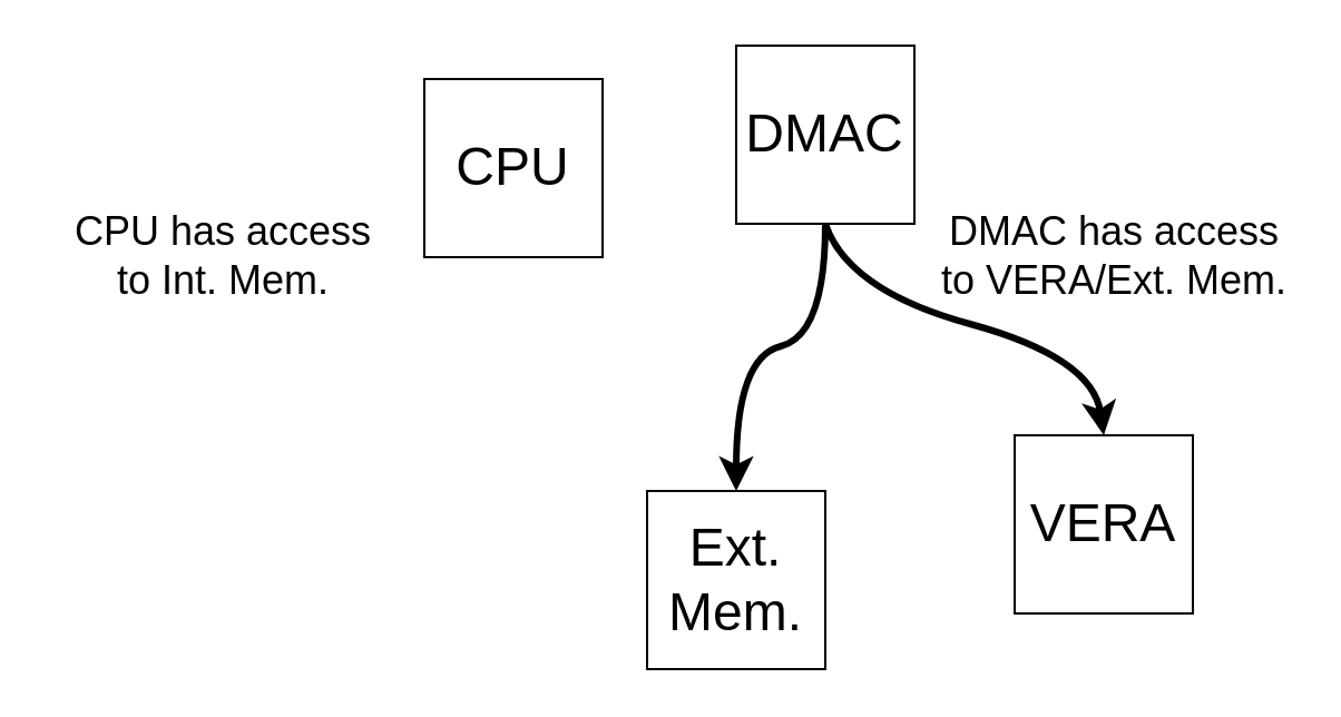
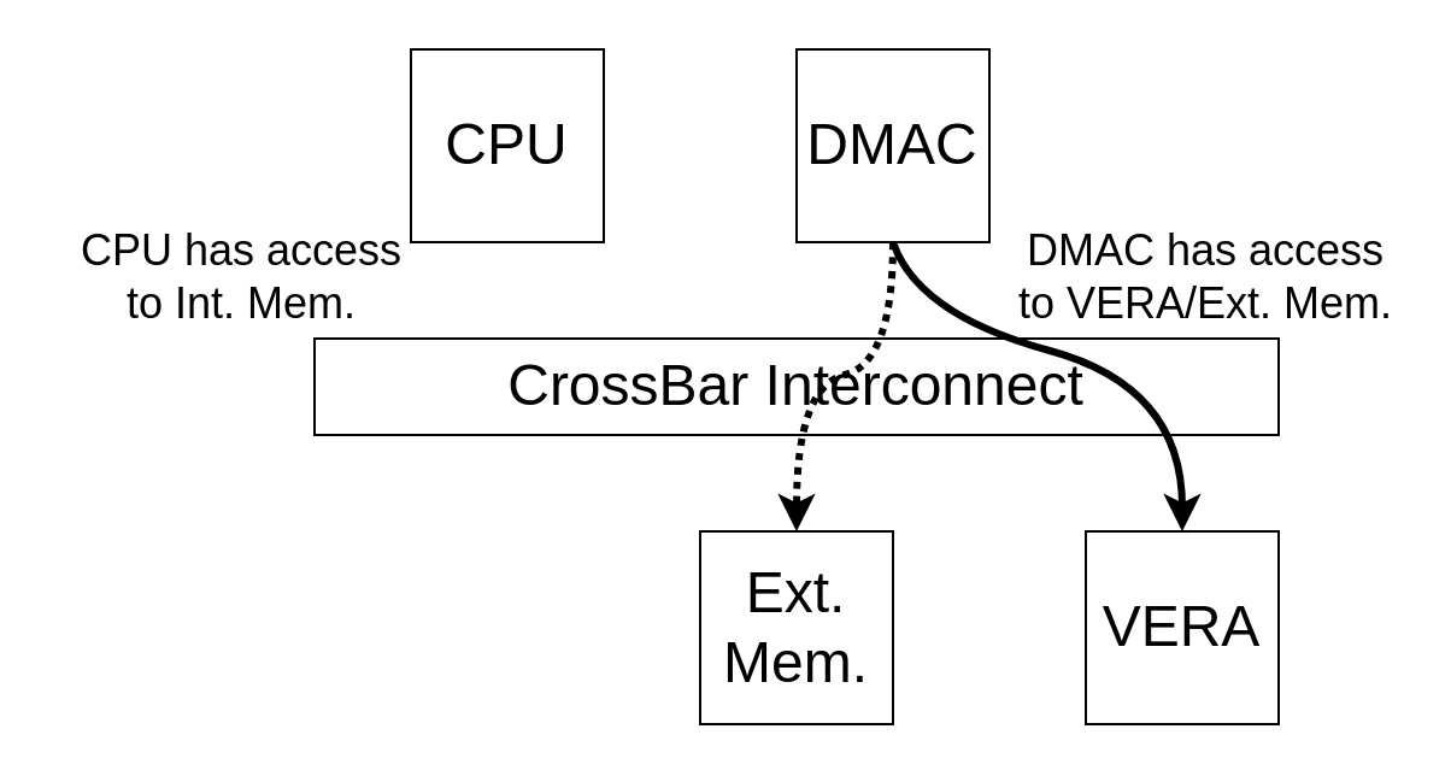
- <mxCell id="2" value="CPU" style="whiteSpace=wrap;html=1;aspect=fixed;fontSize=24;" vertex="1" parent="1"><mxGeometry x="190" y="35" width="80" height="80" as="geometry" /></mxCell>
+ <mxCell id="2" value="CPU" style="whiteSpace=wrap;html=1;aspect=fixed;fontSize=24;" vertex="1" parent="1"><mxGeometry x="170" y="20" width="80" height="80" as="geometry" /></mxCell>
- <mxCell id="8" value="" style="curved=1;endArrow=classic;html=1;rounded=0;fontSize=24;strokeWidth=3;exitX=0.5;exitY=1;exitDx=0;exitDy=0;entryX=0.5;entryY=0;entryDx=0;entryDy=0;dashed=0;dashPattern=1 1;" edge="1" parent="1" source="3" target="4"><mxGeometry width="50" height="50" relative="1" as="geometry"><mxPoint x="360" y="400" as="sourcePoint" /><mxPoint x="410" y="350" as="targetPoint" /><Array as="points"><mxPoint x="370" y="150" /><mxPoint x="330" y="160" /></Array></mxGeometry></mxCell>
+ <mxCell id="8" value="" style="curved=1;endArrow=classic;html=1;rounded=0;fontSize=24;strokeWidth=3;exitX=0.5;exitY=1;exitDx=0;exitDy=0;entryX=0.5;entryY=0;entryDx=0;entryDy=0;dashed=1;dashPattern=1 1;" edge="1" parent="1" source="3" target="4"><mxGeometry width="50" height="50" relative="1" as="geometry"><mxPoint x="360" y="400" as="sourcePoint" /><mxPoint x="410" y="350" as="targetPoint" /><Array as="points"><mxPoint x="370" y="150" /><mxPoint x="330" y="160" /></Array></mxGeometry></mxCell>
+ <mxCell id="6" value="CrossBar Interconnect" style="rounded=0;whiteSpace=wrap;html=1;fontSize=24;" vertex="1" parent="1"><mxGeometry x="130" y="140" width="400" height="40" as="geometry" /></mxCell>
- <mxCell id="5" value="VERA" style="whiteSpace=wrap;html=1;aspect=fixed;fontSize=24;" vertex="1" parent="1"><mxGeometry x="455" y="195" width="80" height="80" as="geometry" /></mxCell>
+ <mxCell id="5" value="VERA" style="whiteSpace=wrap;html=1;aspect=fixed;fontSize=24;" vertex="1" parent="1"><mxGeometry x="450" y="220" width="80" height="80" as="geometry" /></mxCell>
